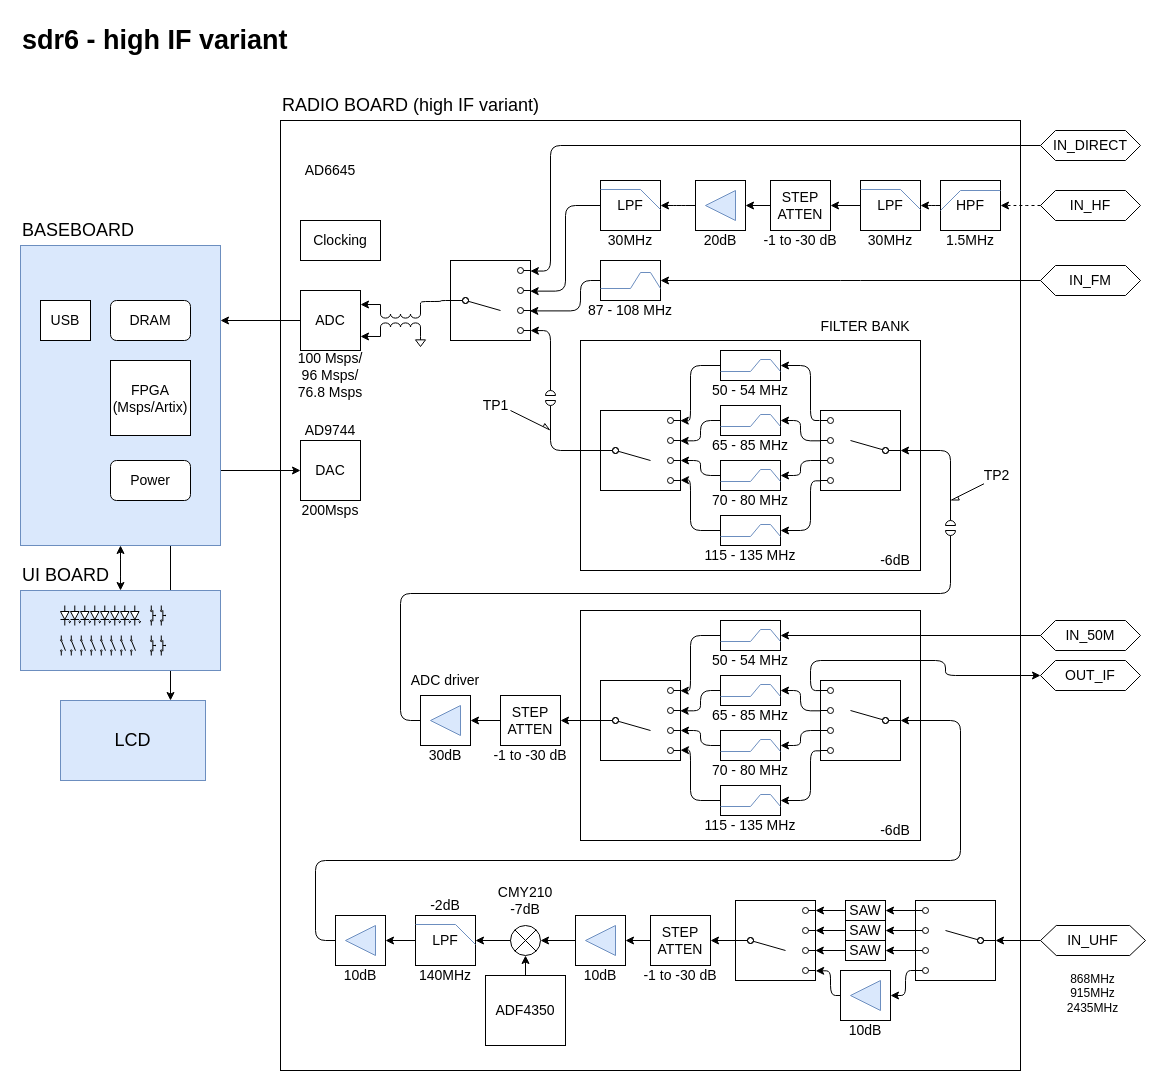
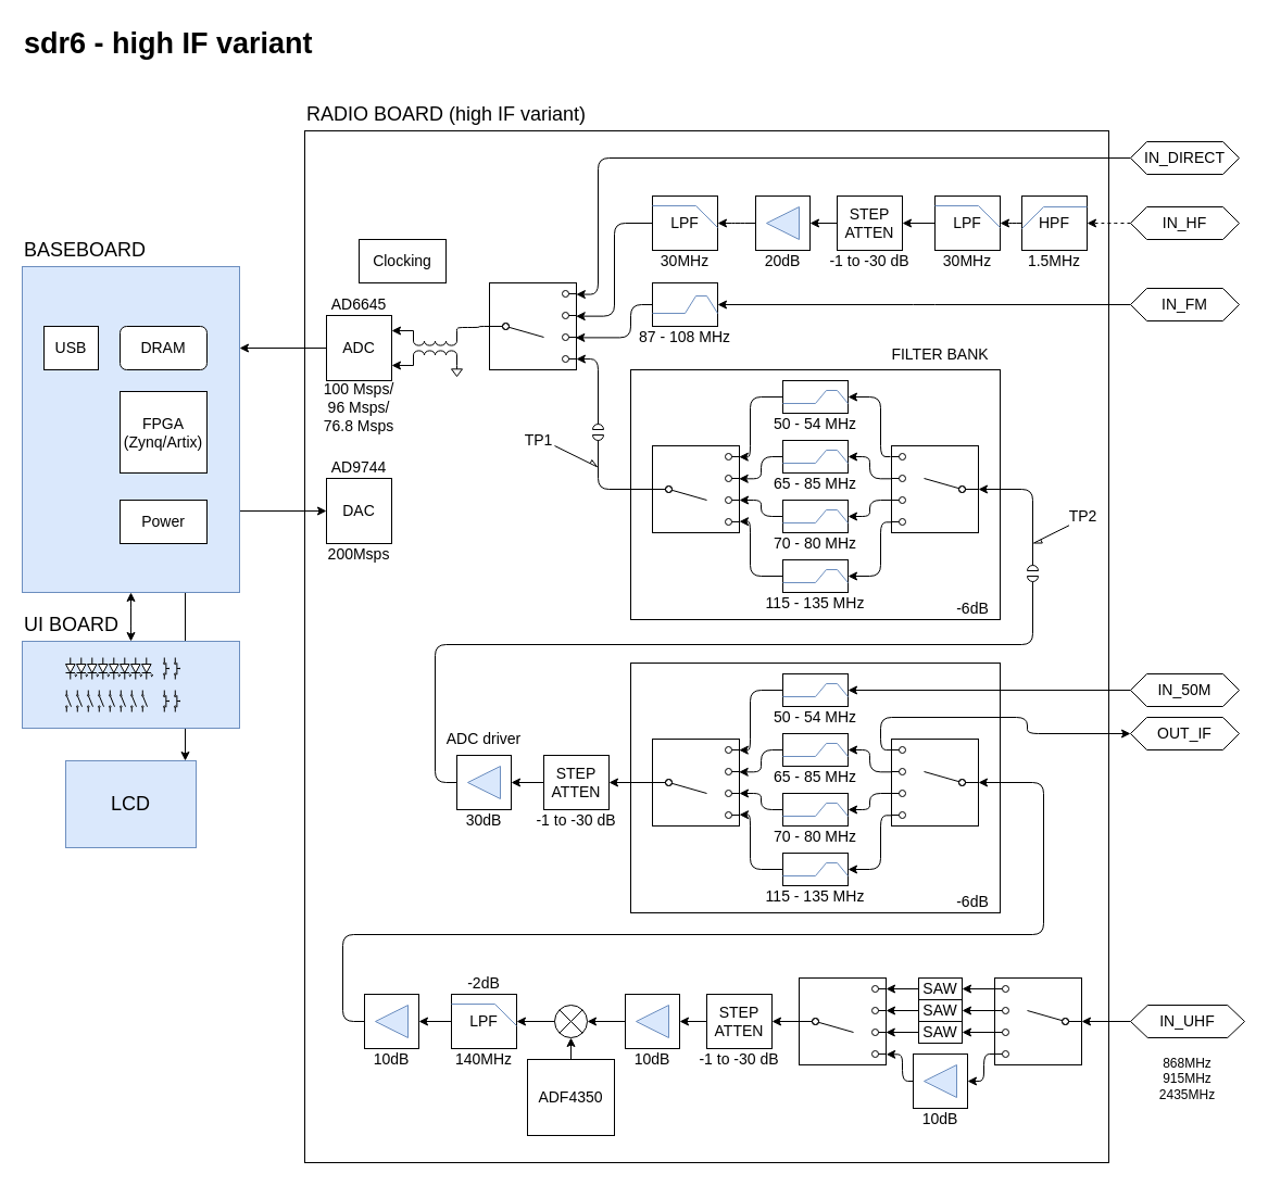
- <mxCell id="39" value="AD6645" style="text;html=1;strokeColor=none;fillColor=none;align=center;verticalAlign=middle;whiteSpace=wrap;rounded=0;fontSize=14;" parent="1" vertex="1"><mxGeometry x="300" y="160" width="60" height="20" as="geometry" /></mxCell>
+ <mxCell id="39" value="AD6645" style="text;html=1;strokeColor=none;fillColor=none;align=center;verticalAlign=middle;whiteSpace=wrap;rounded=0;fontSize=14;" parent="1" vertex="1"><mxGeometry x="300" y="270" width="60" height="20" as="geometry" /></mxCell>
- <mxCell id="209" value="Clocking" style="rounded=0;whiteSpace=wrap;html=1;fontSize=14;" vertex="1" parent="1"><mxGeometry x="300" y="220" width="80" height="40" as="geometry" /></mxCell>
+ <mxCell id="209" value="Clocking" style="rounded=0;whiteSpace=wrap;html=1;fontSize=14;" vertex="1" parent="1"><mxGeometry x="330" y="220" width="80" height="40" as="geometry" /></mxCell>
- <mxCell id="208" value="FPGA&lt;br&gt;(Msps/Artix)" style="rounded=0;whiteSpace=wrap;html=1;fontSize=14;align=center;" vertex="1" parent="1"><mxGeometry x="110" y="360" width="80" height="75" as="geometry" /></mxCell>
+ <mxCell id="208" value="FPGA&lt;br&gt;(Zynq/Artix)" style="rounded=0;whiteSpace=wrap;html=1;fontSize=14;align=center;" vertex="1" parent="1"><mxGeometry x="110" y="360" width="80" height="75" as="geometry" /></mxCell>
- <mxCell id="210" value="Power" style="whiteSpace=wrap;html=1;fontSize=14;align=center;rounded=1;" vertex="1" parent="1"><mxGeometry x="110" y="460" width="80" height="40" as="geometry" /></mxCell>
+ <mxCell id="210" value="Power" style="rounded=0;whiteSpace=wrap;html=1;fontSize=14;align=center;" vertex="1" parent="1"><mxGeometry x="110" y="460" width="80" height="40" as="geometry" /></mxCell>
- <mxCell id="235" value="LCD" style="rounded=0;whiteSpace=wrap;html=1;fontSize=18;align=center;fillColor=#dae8fc;strokeColor=#6c8ebf;" vertex="1" parent="1"><mxGeometry x="60" y="700" width="145" height="80" as="geometry" /></mxCell>
+ <mxCell id="235" value="LCD" style="rounded=0;whiteSpace=wrap;html=1;fontSize=18;align=center;fillColor=#dae8fc;strokeColor=#6c8ebf;" vertex="1" parent="1"><mxGeometry x="60" y="700" width="120" height="80" as="geometry" /></mxCell>
- <mxCell id="273" value="CMY210&lt;br&gt;-7dB" style="text;html=1;strokeColor=none;fillColor=none;align=center;verticalAlign=middle;whiteSpace=wrap;rounded=0;fontSize=14;" parent="1" vertex="1"><mxGeometry x="495" y="880" width="60" height="40" as="geometry" /></mxCell>
